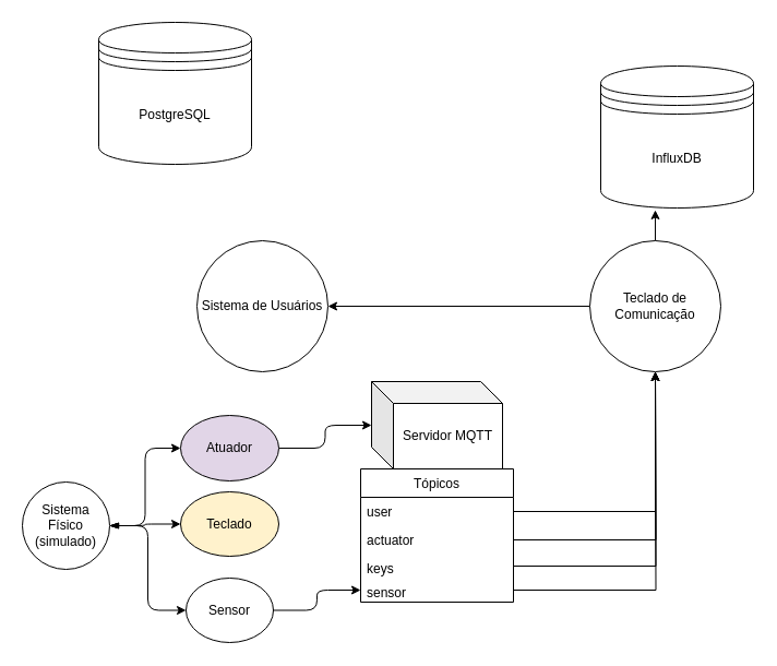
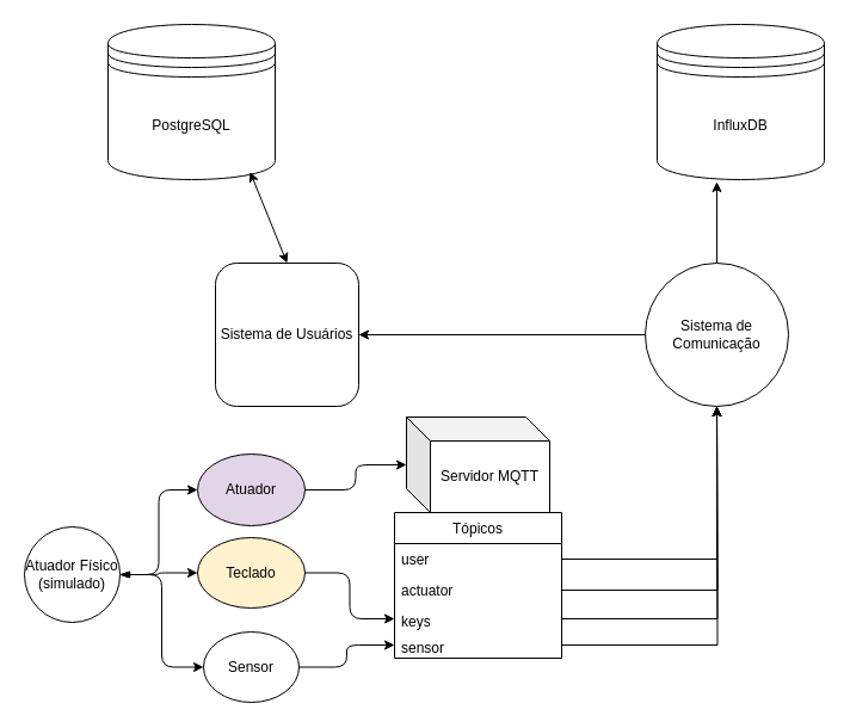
- <mxCell id="4" value="InfluxDB" style="shape=datastore;whiteSpace=wrap;html=1;" vertex="1" parent="1"><mxGeometry x="550" y="60" width="140" height="130" as="geometry" /></mxCell>
+ <mxCell id="4" value="InfluxDB" style="shape=datastore;whiteSpace=wrap;html=1;" vertex="1" parent="1"><mxGeometry x="550" y="20" width="140" height="130" as="geometry" /></mxCell>
+ <mxCell id="18" value="" style="endArrow=classic;startArrow=classic;html=1;exitX=0.5;exitY=0;exitDx=0;exitDy=0;entryX=0.85;entryY=0.95;entryDx=0;entryDy=0;entryPerimeter=0;" edge="1" parent="1" source="2" target="3"><mxGeometry width="50" height="50" relative="1" as="geometry"><mxPoint x="90" y="620" as="sourcePoint" /><mxPoint x="140" y="570" as="targetPoint" /></mxGeometry></mxCell>
- <mxCell id="2" value="Sistema de Usuários" style="ellipse;whiteSpace=wrap;html=1;aspect=fixed;" vertex="1" parent="1"><mxGeometry x="180" y="220" width="120" height="120" as="geometry" /></mxCell>
+ <mxCell id="2" value="Sistema de Usuários" style="whiteSpace=wrap;html=1;aspect=fixed;rounded=1;" vertex="1" parent="1"><mxGeometry x="180" y="220" width="120" height="120" as="geometry" /></mxCell>
- <mxCell id="7" value="Teclado de Comunicação" style="ellipse;whiteSpace=wrap;html=1;aspect=fixed;" vertex="1" parent="1"><mxGeometry x="540" y="220" width="120" height="120" as="geometry" /></mxCell>
+ <mxCell id="7" value="Sistema de Comunicação" style="ellipse;whiteSpace=wrap;html=1;aspect=fixed;" vertex="1" parent="1"><mxGeometry x="540" y="220" width="120" height="120" as="geometry" /></mxCell>
- <mxCell id="20" value="Sistema Físico&lt;br&gt;(simulado)" style="ellipse;whiteSpace=wrap;html=1;aspect=fixed;" vertex="1" parent="1"><mxGeometry x="20" y="441" width="80" height="80" as="geometry" /></mxCell>
+ <mxCell id="20" value="Atuador Físico&lt;br&gt;(simulado)" style="ellipse;whiteSpace=wrap;html=1;aspect=fixed;" vertex="1" parent="1"><mxGeometry x="20" y="441" width="80" height="80" as="geometry" /></mxCell>
+ <mxCell id="27" value="" style="endArrow=classic;html=1;exitX=1;exitY=0.5;exitDx=0;exitDy=0;entryX=0;entryY=0.5;entryDx=0;entryDy=0;edgeStyle=orthogonalEdgeStyle;" edge="1" parent="1" source="21" target="12"><mxGeometry width="50" height="50" relative="1" as="geometry"><mxPoint x="20" y="660" as="sourcePoint" /><mxPoint x="70" y="610" as="targetPoint" /></mxGeometry></mxCell>
